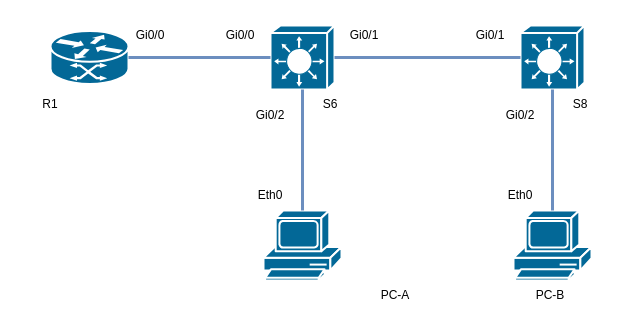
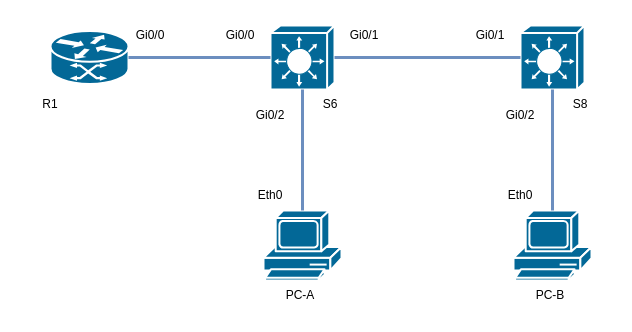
- <mxCell id="22" value="PC-A" style="text;html=1;align=center;verticalAlign=middle;whiteSpace=wrap;rounded=0;" parent="1" vertex="1"><mxGeometry x="365" y="280" width="60" height="30" as="geometry" /></mxCell>
+ <mxCell id="22" value="PC-A" style="text;html=1;align=center;verticalAlign=middle;whiteSpace=wrap;rounded=0;" parent="1" vertex="1"><mxGeometry x="270" y="280" width="60" height="30" as="geometry" /></mxCell>
